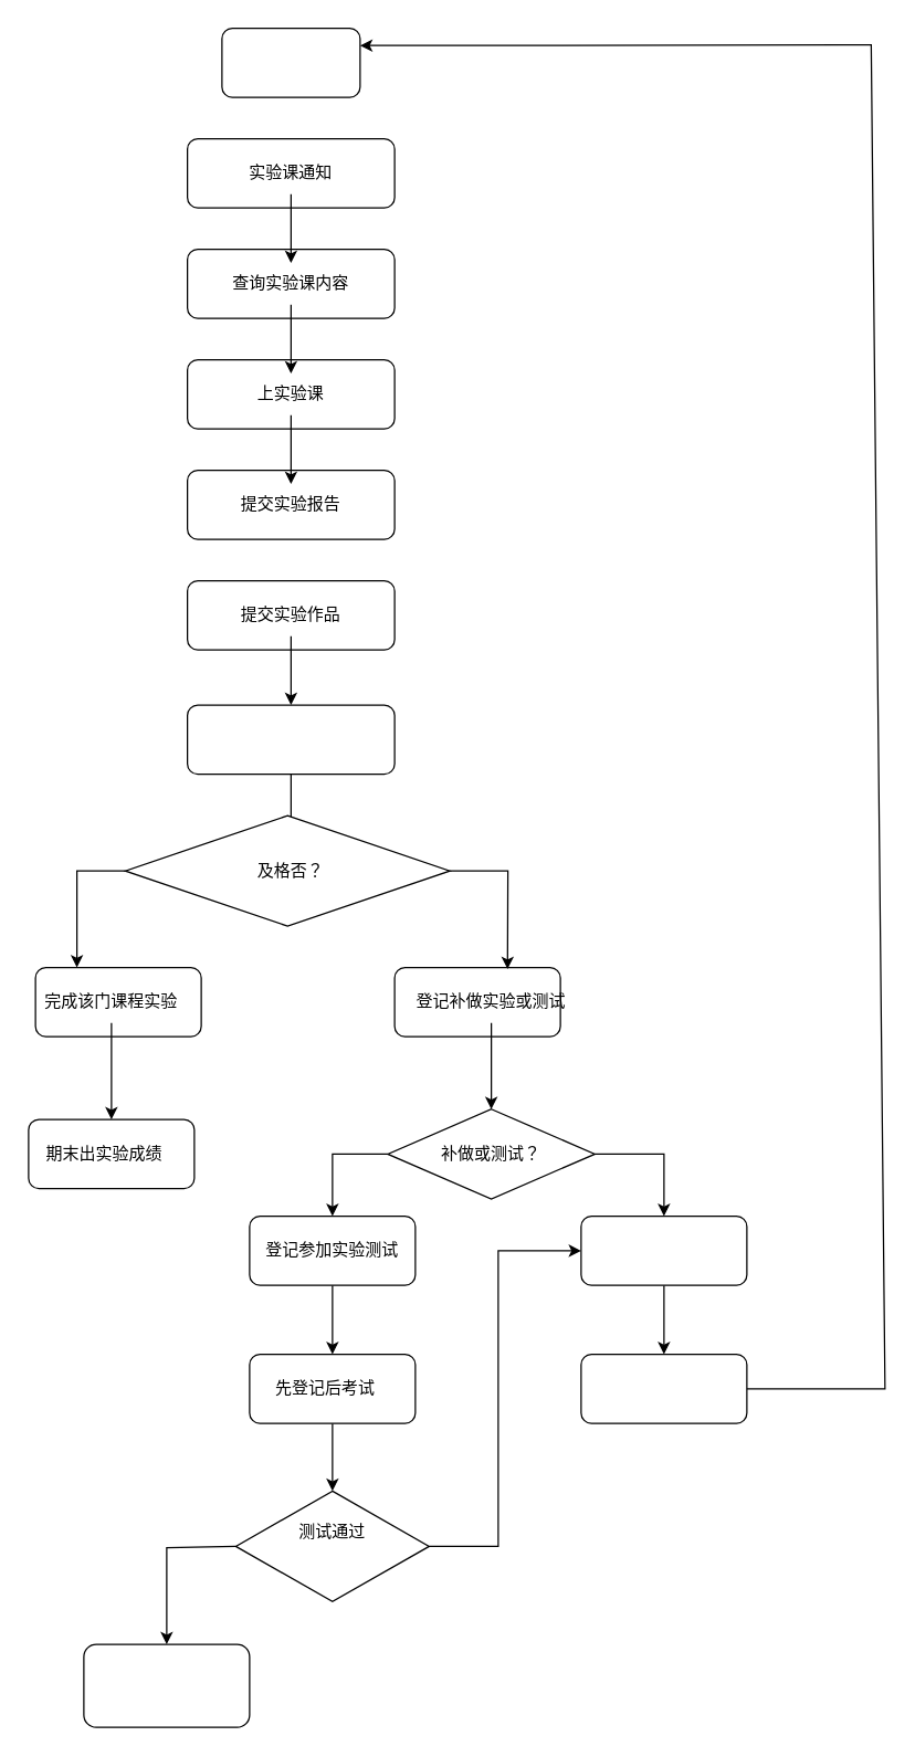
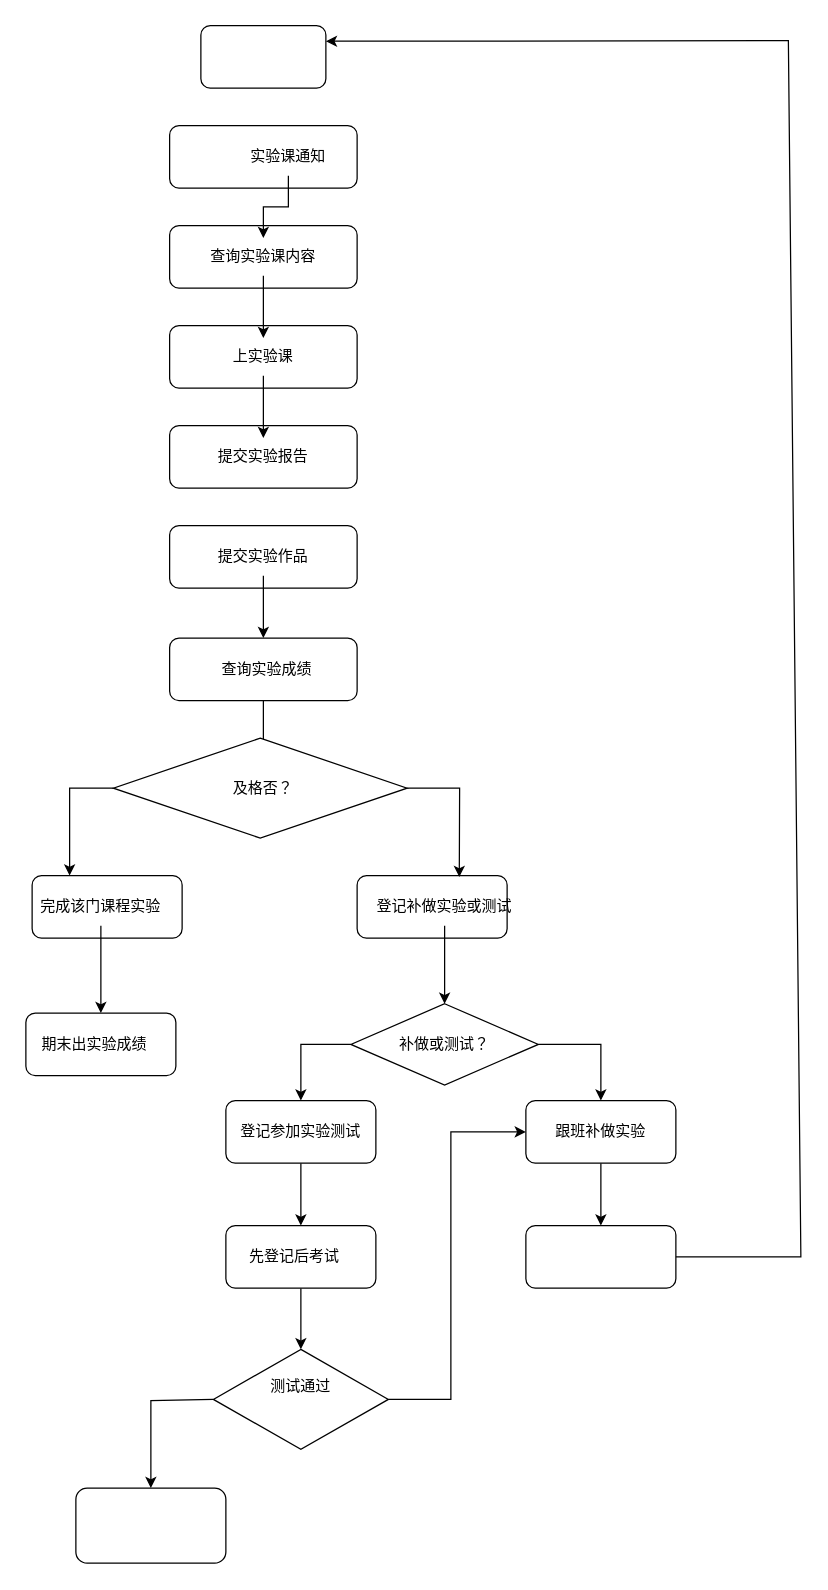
- <mxCell id="9" value="实验课通知" style="text;html=1;strokeColor=none;fillColor=none;align=center;verticalAlign=middle;whiteSpace=wrap;rounded=0;" vertex="1" parent="1"><mxGeometry x="170" y="110" width="80" height="30" as="geometry" /></mxCell>
+ <mxCell id="9" value="实验课通知" style="text;html=1;strokeColor=none;fillColor=none;align=center;verticalAlign=middle;whiteSpace=wrap;rounded=0;" vertex="1" parent="1"><mxGeometry x="190" y="110" width="80" height="30" as="geometry" /></mxCell>
+ <mxCell id="19" value="查询实验成绩" style="text;html=1;strokeColor=none;fillColor=none;align=center;verticalAlign=middle;whiteSpace=wrap;rounded=0;" vertex="1" parent="1"><mxGeometry x="172.5" y="525" width="80" height="20" as="geometry" /></mxCell>
+ <mxCell id="50" value="跟班补做实验" style="text;html=1;strokeColor=none;fillColor=none;align=center;verticalAlign=middle;whiteSpace=wrap;rounded=0;" vertex="1" parent="1"><mxGeometry x="440" y="890" width="80" height="30" as="geometry" /></mxCell>
